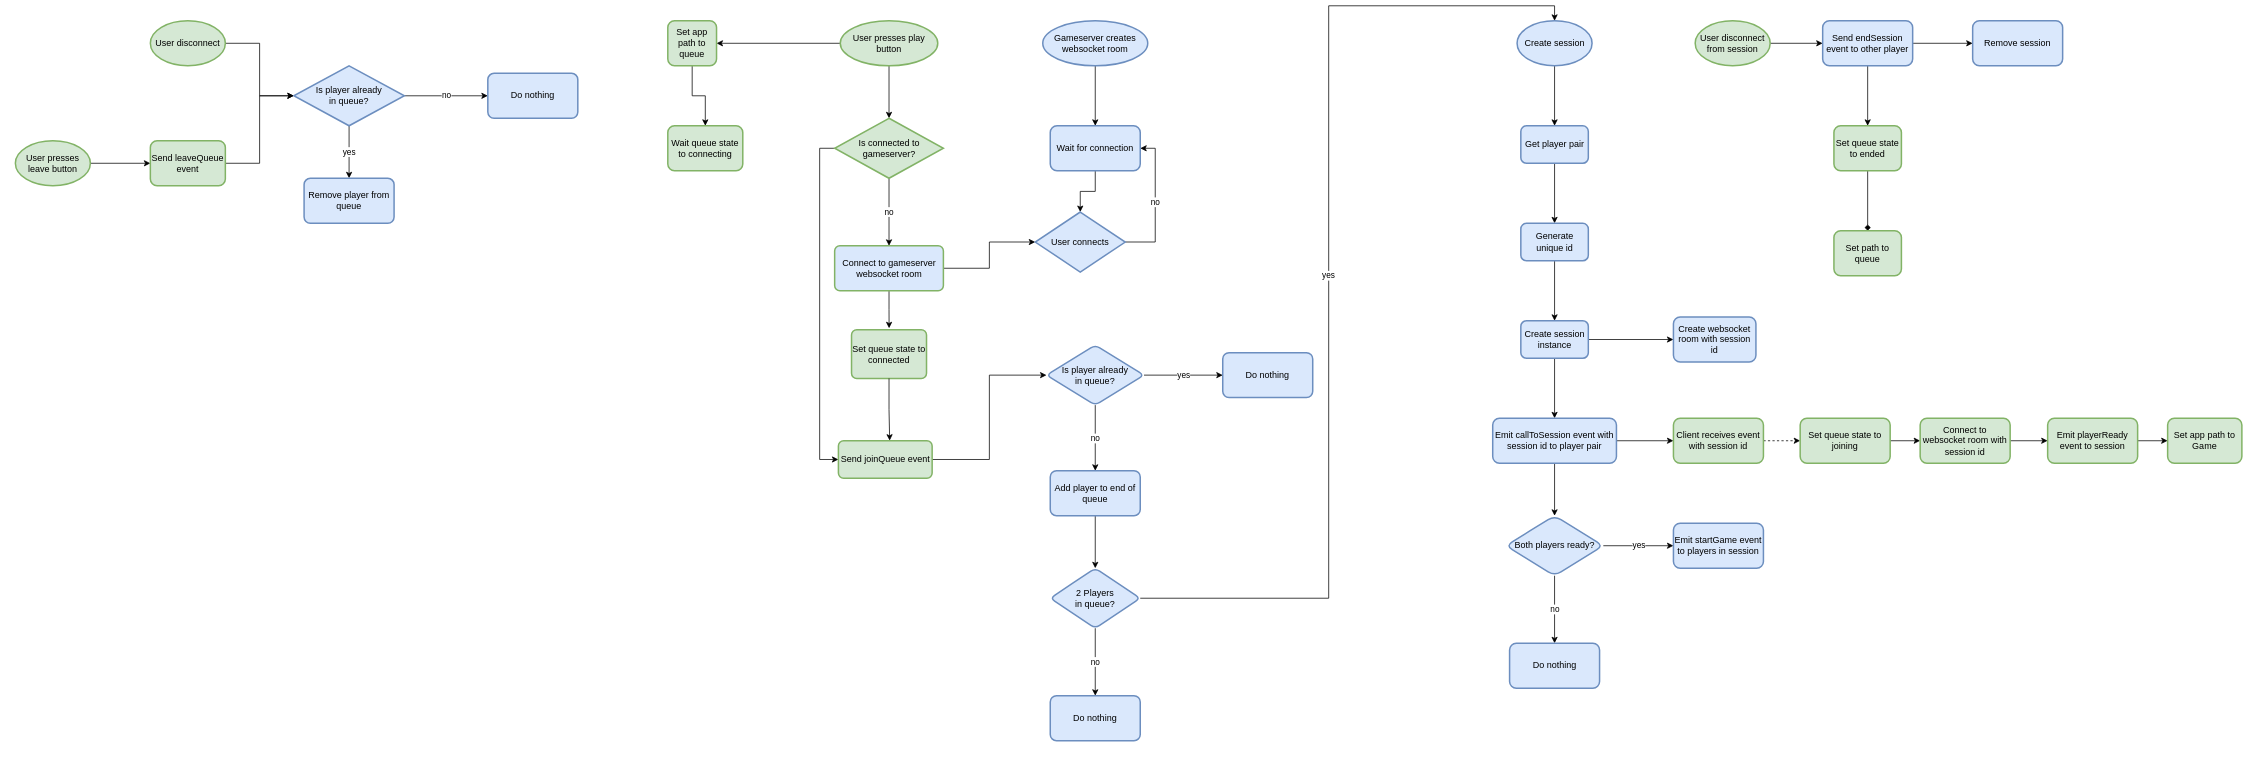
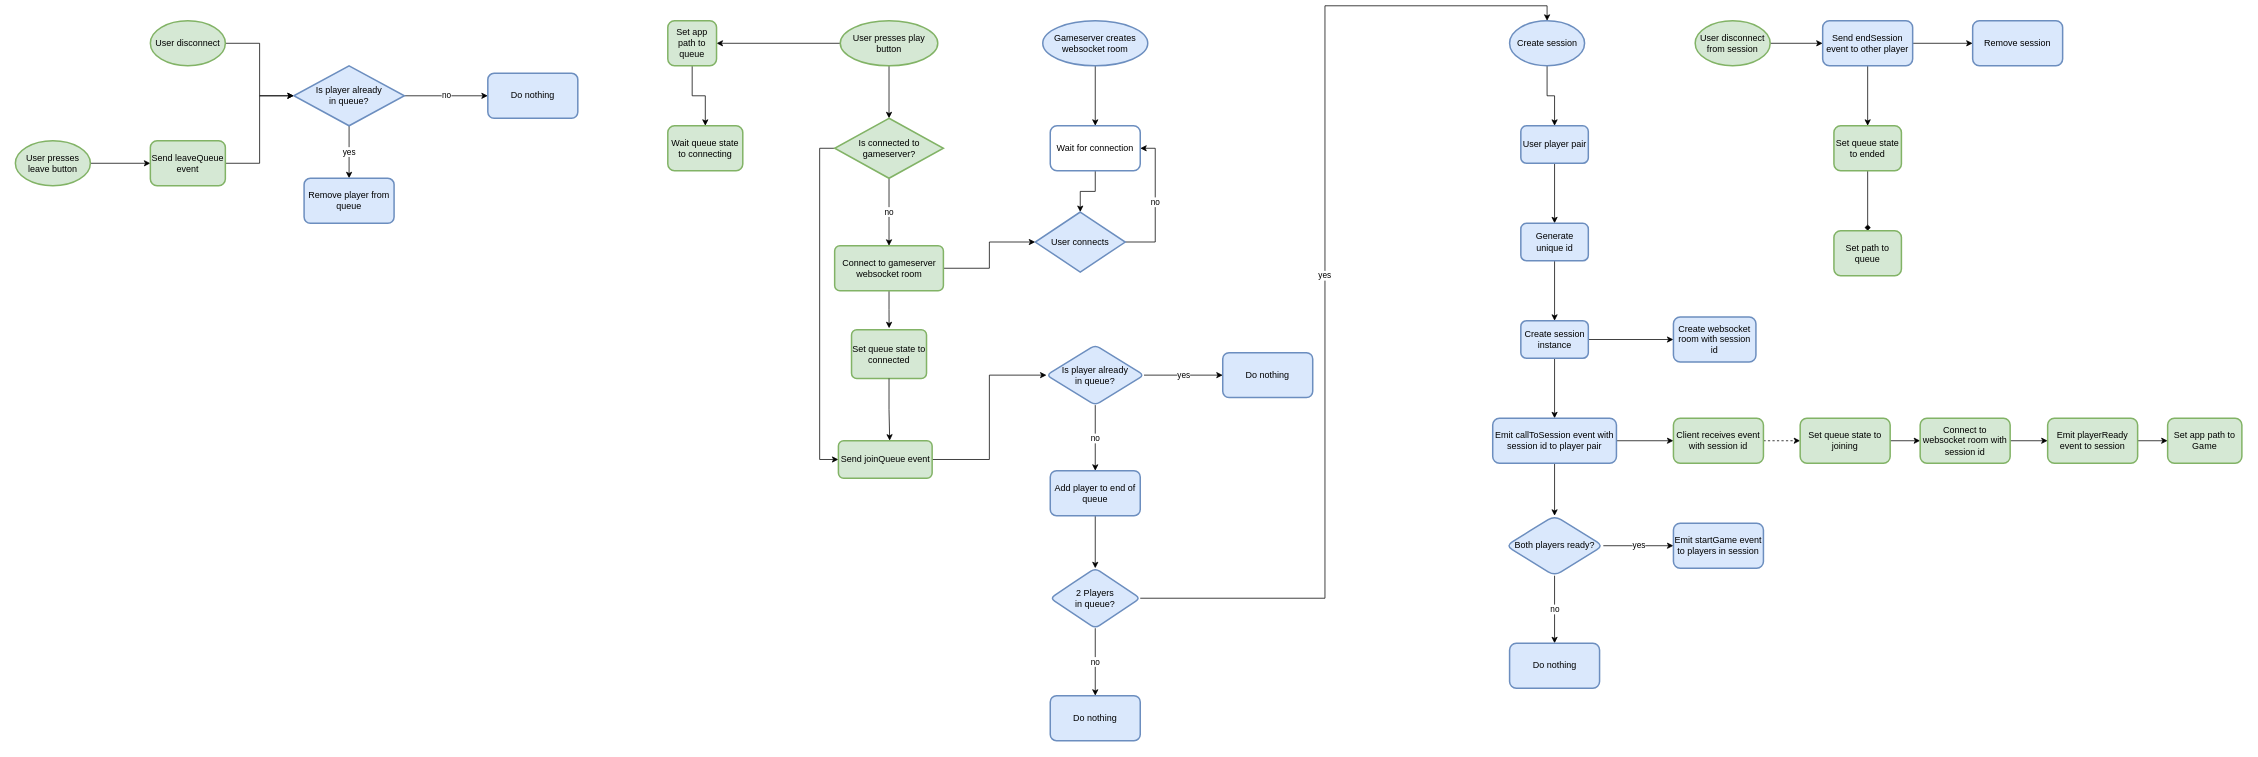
- <mxCell id="41" value="Create session" style="strokeWidth=2;html=1;shape=mxgraph.flowchart.start_1;whiteSpace=wrap;fillColor=#dae8fc;strokeColor=#6c8ebf;" vertex="1" parent="1"><mxGeometry x="2022.5" y="20" width="100" height="60" as="geometry" /></mxCell>
+ <mxCell id="41" value="Create session" style="strokeWidth=2;html=1;shape=mxgraph.flowchart.start_1;whiteSpace=wrap;fillColor=#dae8fc;strokeColor=#6c8ebf;" vertex="1" parent="1"><mxGeometry x="2012.5" y="20" width="100" height="60" as="geometry" /></mxCell>
- <mxCell id="48" value="Get player pair" style="whiteSpace=wrap;html=1;fillColor=#dae8fc;strokeColor=#6c8ebf;strokeWidth=2;rounded=1;" vertex="1" parent="1"><mxGeometry x="2027.5" y="160" width="90" height="50" as="geometry" /></mxCell>
+ <mxCell id="48" value="User player pair" style="whiteSpace=wrap;html=1;fillColor=#dae8fc;strokeColor=#6c8ebf;strokeWidth=2;rounded=1;" vertex="1" parent="1"><mxGeometry x="2027.5" y="160" width="90" height="50" as="geometry" /></mxCell>
- <mxCell id="5" value="Wait for connection" style="whiteSpace=wrap;html=1;fillColor=#dae8fc;strokeColor=#6c8ebf;strokeWidth=2;rounded=1;" vertex="1" parent="1"><mxGeometry x="1400" y="160" width="120" height="60" as="geometry" /></mxCell>
+ <mxCell id="5" value="Wait for connection" style="whiteSpace=wrap;html=1;fillColor=#ffffff;strokeColor=#6c8ebf;strokeWidth=2;rounded=1;" vertex="1" parent="1"><mxGeometry x="1400" y="160" width="120" height="60" as="geometry" /></mxCell>
- <mxCell id="14" value="Connect to gameserver websocket room" style="rounded=1;whiteSpace=wrap;html=1;absoluteArcSize=1;arcSize=14;strokeWidth=2;fillColor=#dae8fc;strokeColor=#82b366;" vertex="1" parent="1"><mxGeometry x="1112.5" y="320" width="145" height="60" as="geometry" /></mxCell>
+ <mxCell id="14" value="Connect to gameserver websocket room" style="rounded=1;whiteSpace=wrap;html=1;absoluteArcSize=1;arcSize=14;strokeWidth=2;fillColor=#d5e8d4;strokeColor=#82b366;" vertex="1" parent="1"><mxGeometry x="1112.5" y="320" width="145" height="60" as="geometry" /></mxCell>
